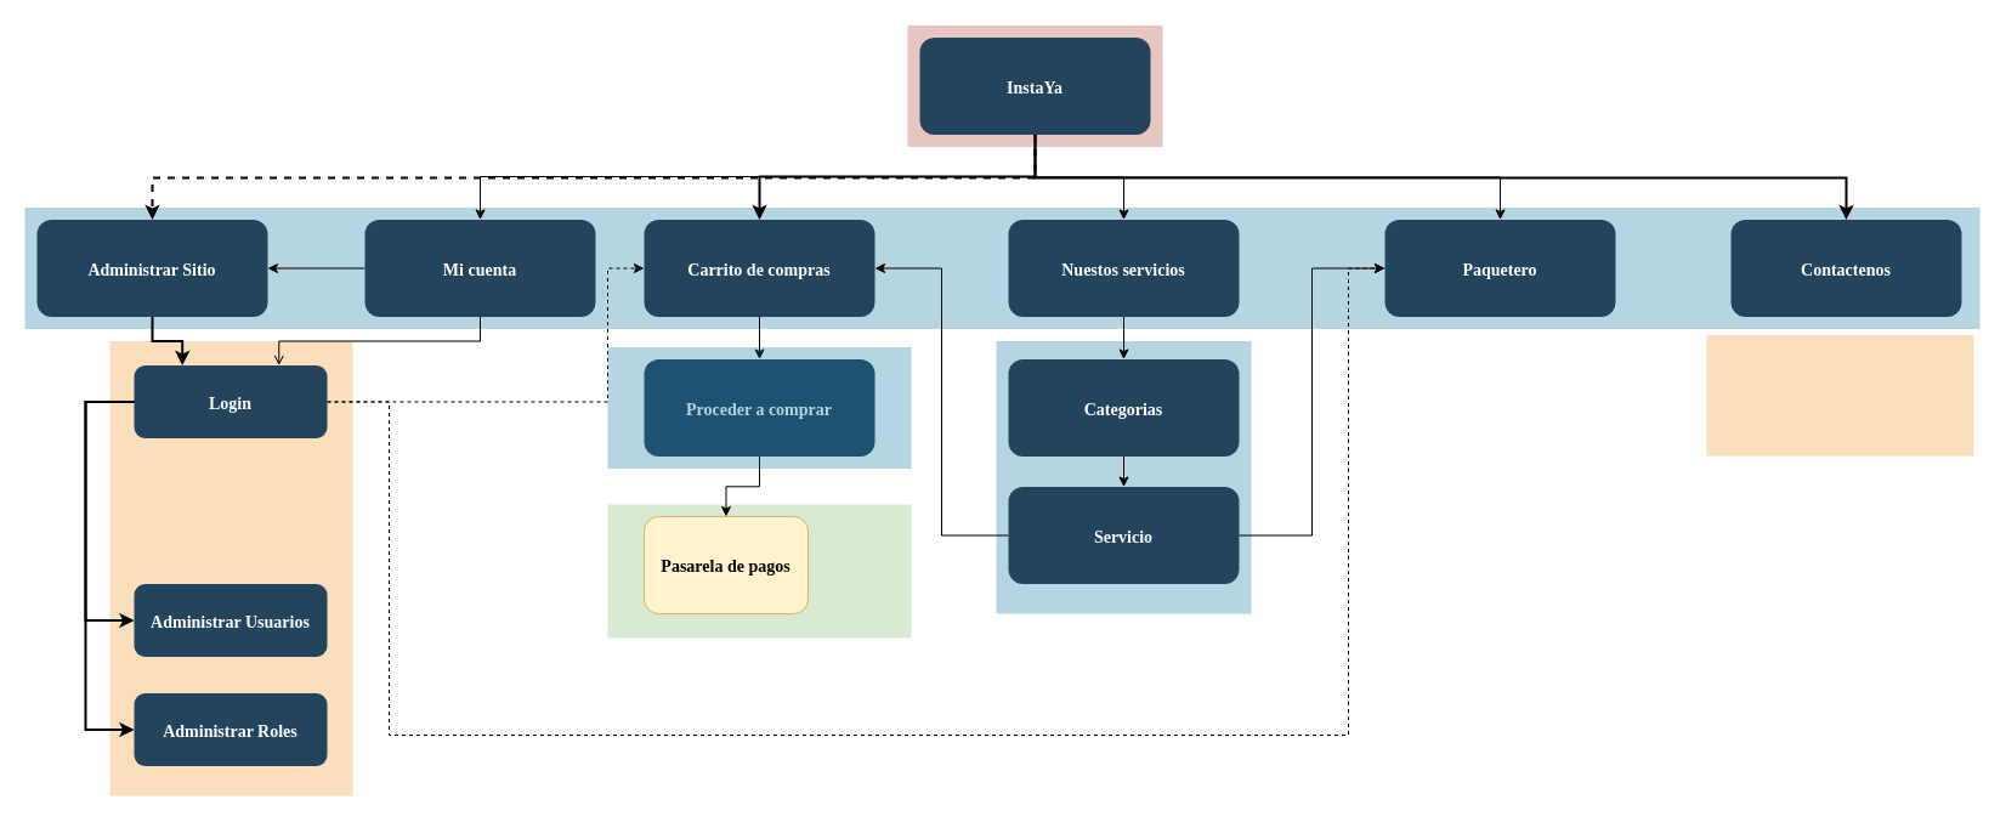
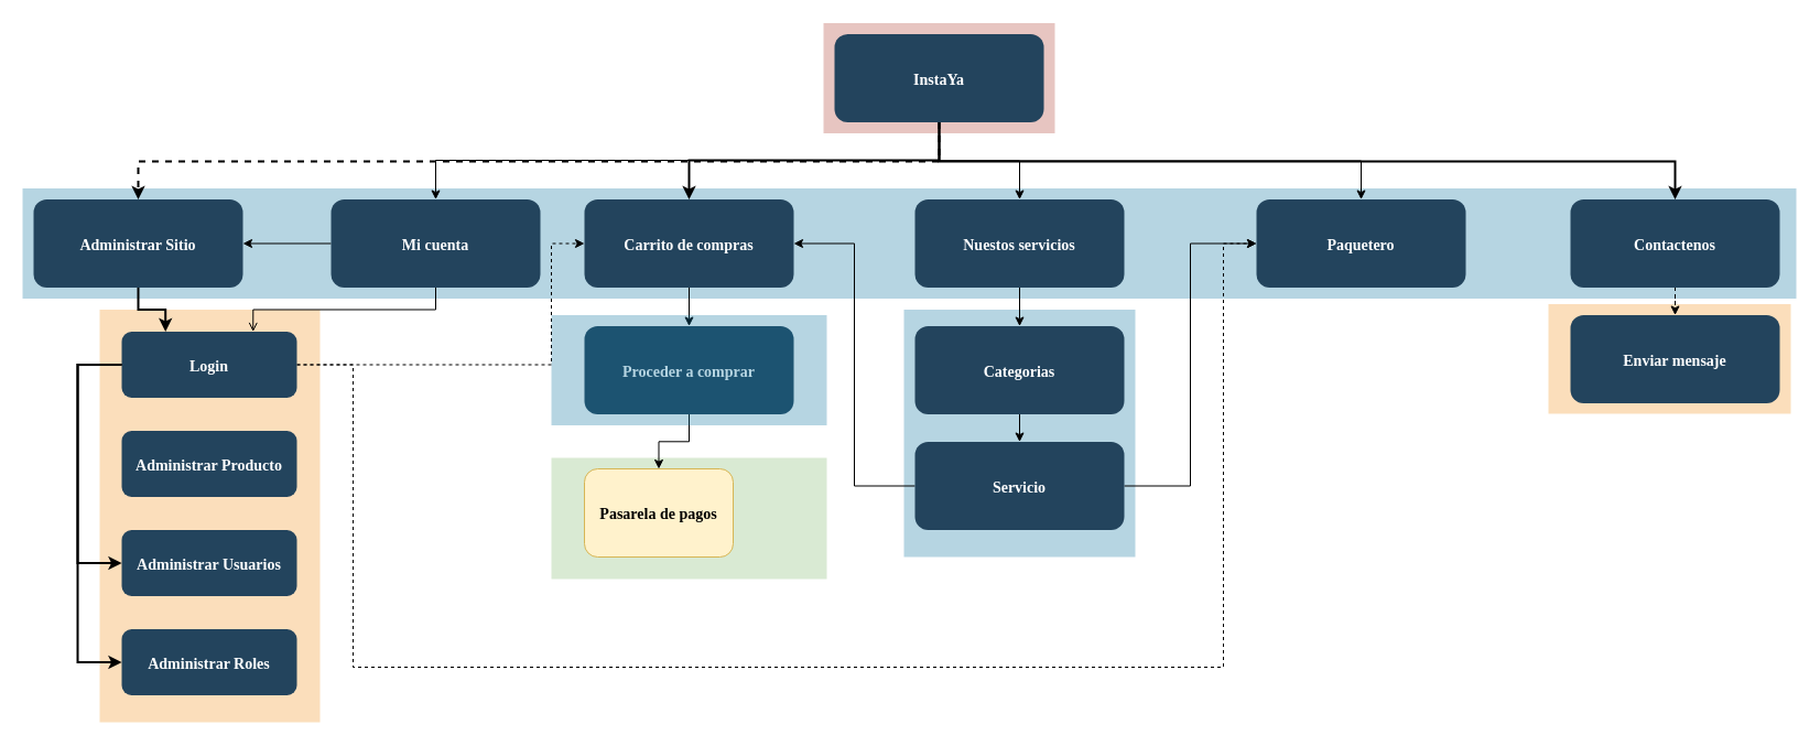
+ <mxCell id="12" value="" style="edgeStyle=orthogonalEdgeStyle;rounded=0;orthogonalLoop=1;jettySize=auto;html=1;dashed=1;" parent="1" source="13" target="41" edge="1"><mxGeometry relative="1" as="geometry" /></mxCell>
+ <mxCell id="41" value="Enviar mensaje" style="rounded=1;fillColor=#23445D;gradientColor=none;strokeColor=none;fontColor=#FFFFFF;fontStyle=1;fontFamily=Tahoma;fontSize=14" parent="1" vertex="1"><mxGeometry x="1425" y="285.5" width="190" height="80" as="geometry" /></mxCell>
+ <mxCell id="22" value="Administrar Producto" style="rounded=1;fillColor=#23445D;gradientColor=none;strokeColor=none;fontColor=#FFFFFF;fontStyle=1;fontFamily=Tahoma;fontSize=14" parent="1" vertex="1"><mxGeometry x="110" y="390.5" width="159" height="60" as="geometry" /></mxCell>
